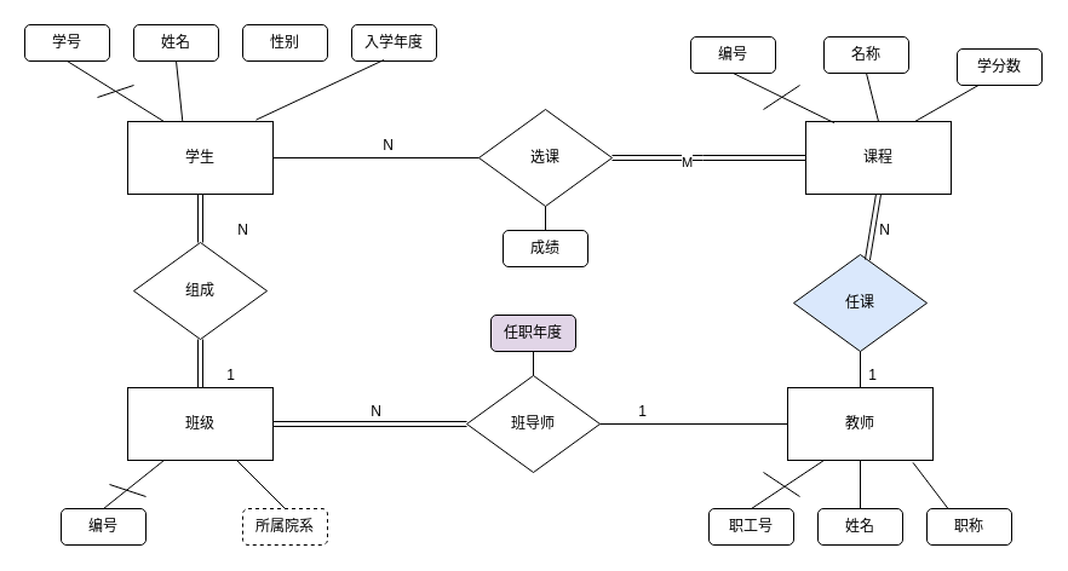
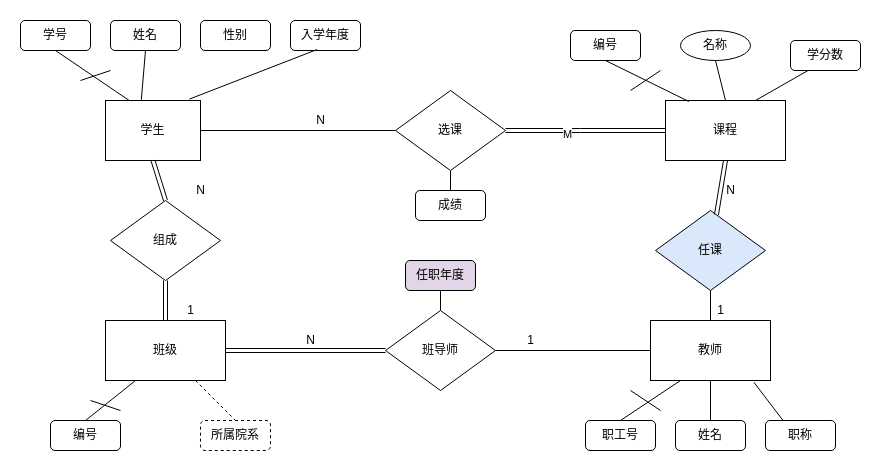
- <mxCell id="15" value="名称" style="rounded=1;whiteSpace=wrap;html=1;" vertex="1" parent="1"><mxGeometry x="680" y="30" width="70" height="30" as="geometry" /></mxCell>
+ <mxCell id="15" value="名称" style="ellipse;whiteSpace=wrap;html=1;" vertex="1" parent="1"><mxGeometry x="680" y="30" width="70" height="30" as="geometry" /></mxCell>
- <mxCell id="8" value="学生" style="rounded=0;whiteSpace=wrap;html=1;" vertex="1" parent="1"><mxGeometry x="105" y="100" width="120" height="60" as="geometry" /></mxCell>
+ <mxCell id="8" value="学生" style="rounded=0;whiteSpace=wrap;html=1;" vertex="1" parent="1"><mxGeometry x="105" y="100" width="95" height="60" as="geometry" /></mxCell>
- <mxCell id="42" value="" style="endArrow=none;html=1;rounded=0;exitX=0.75;exitY=1;exitDx=0;exitDy=0;entryX=0.5;entryY=0;entryDx=0;entryDy=0;" edge="1" parent="1" source="6" target="19"><mxGeometry width="50" height="50" relative="1" as="geometry"><mxPoint x="145" y="390" as="sourcePoint" /><mxPoint x="95" y="430" as="targetPoint" /></mxGeometry></mxCell>
+ <mxCell id="42" value="" style="endArrow=none;html=1;rounded=0;exitX=0.75;exitY=1;exitDx=0;exitDy=0;entryX=0.5;entryY=0;entryDx=0;entryDy=0;dashed=1;" edge="1" parent="1" source="6" target="19"><mxGeometry width="50" height="50" relative="1" as="geometry"><mxPoint x="145" y="390" as="sourcePoint" /><mxPoint x="95" y="430" as="targetPoint" /></mxGeometry></mxCell>
